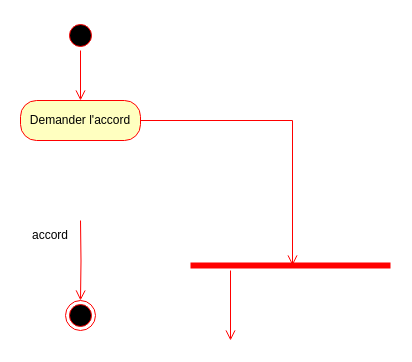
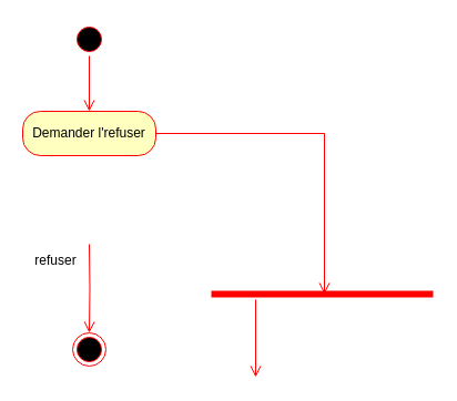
- <mxCell id="2" value="Demander l'accord" style="rounded=1;whiteSpace=wrap;html=1;arcSize=40;fontColor=#000000;fillColor=#ffffc0;strokeColor=#ff0000;" vertex="1" parent="1"><mxGeometry x="20" y="100" width="120" height="40" as="geometry" /></mxCell>
+ <mxCell id="2" value="Demander l'refuser" style="rounded=1;whiteSpace=wrap;html=1;arcSize=40;fontColor=#000000;fillColor=#ffffc0;strokeColor=#ff0000;" vertex="1" parent="1"><mxGeometry x="20" y="100" width="120" height="40" as="geometry" /></mxCell>
- <mxCell id="9" value="accord" style="text;html=1;align=center;verticalAlign=middle;whiteSpace=wrap;rounded=0;" vertex="1" parent="1"><mxGeometry x="20" y="220" width="60" height="30" as="geometry" /></mxCell>
+ <mxCell id="9" value="refuser" style="text;html=1;align=center;verticalAlign=middle;whiteSpace=wrap;rounded=0;" vertex="1" parent="1"><mxGeometry x="20" y="220" width="60" height="30" as="geometry" /></mxCell>
